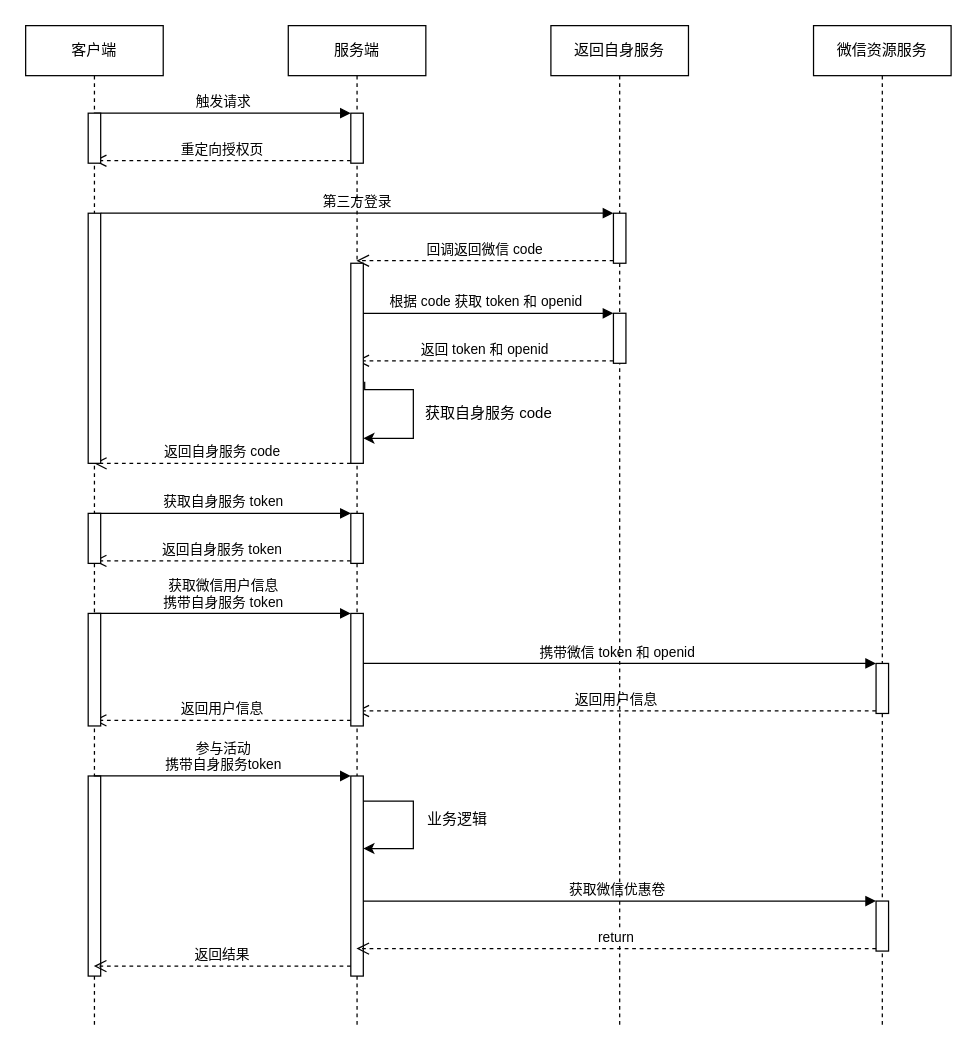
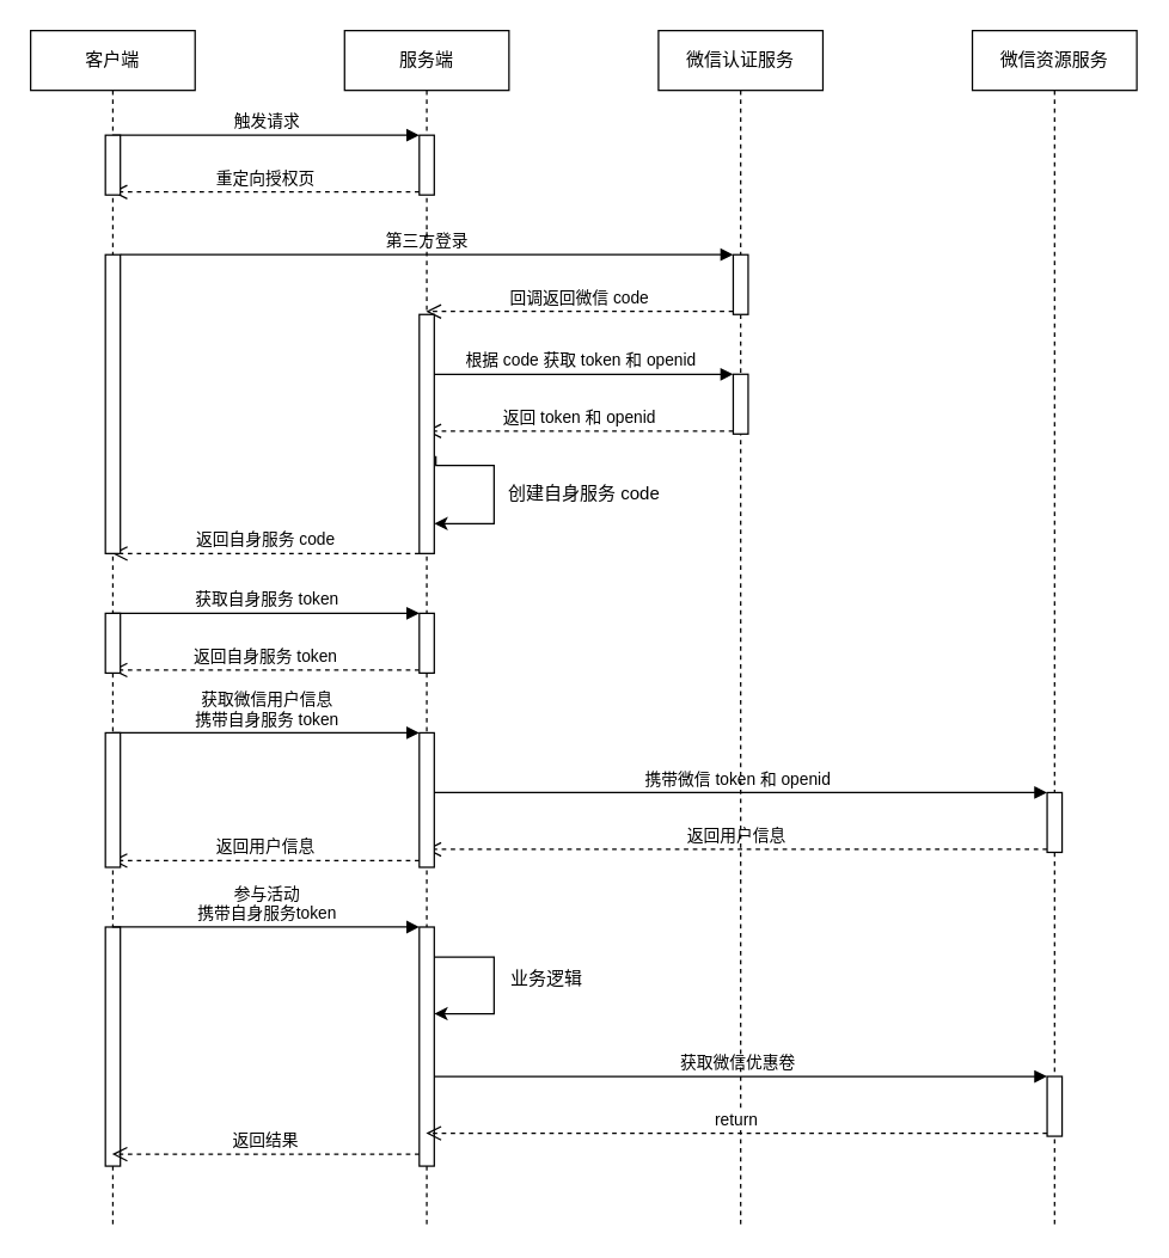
- <mxCell id="7" value="返回自身服务" style="shape=umlLifeline;perimeter=lifelinePerimeter;whiteSpace=wrap;html=1;container=1;collapsible=0;recursiveResize=0;outlineConnect=0;" vertex="1" parent="1"><mxGeometry x="440" y="20" width="110" height="800" as="geometry" /></mxCell>
+ <mxCell id="7" value="微信认证服务" style="shape=umlLifeline;perimeter=lifelinePerimeter;whiteSpace=wrap;html=1;container=1;collapsible=0;recursiveResize=0;outlineConnect=0;" vertex="1" parent="1"><mxGeometry x="440" y="20" width="110" height="800" as="geometry" /></mxCell>
- <mxCell id="33" value="获取自身服务 code" style="text;html=1;align=center;verticalAlign=middle;resizable=0;points=[];autosize=1;strokeColor=none;fillColor=none;" vertex="1" parent="1"><mxGeometry x="330" y="315" width="120" height="30" as="geometry" /></mxCell>
+ <mxCell id="33" value="创建自身服务 code" style="text;html=1;align=center;verticalAlign=middle;resizable=0;points=[];autosize=1;strokeColor=none;fillColor=none;" vertex="1" parent="1"><mxGeometry x="330" y="315" width="120" height="30" as="geometry" /></mxCell>
